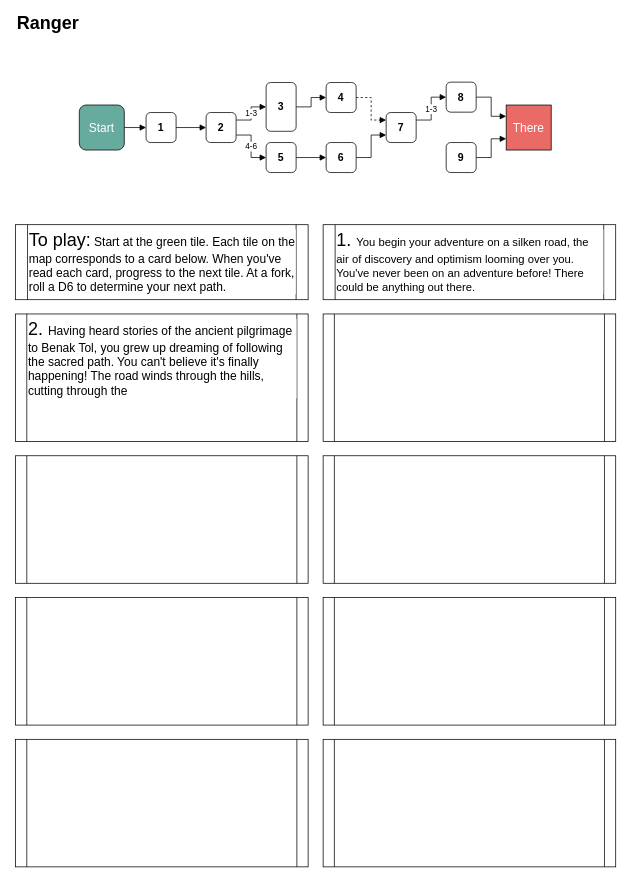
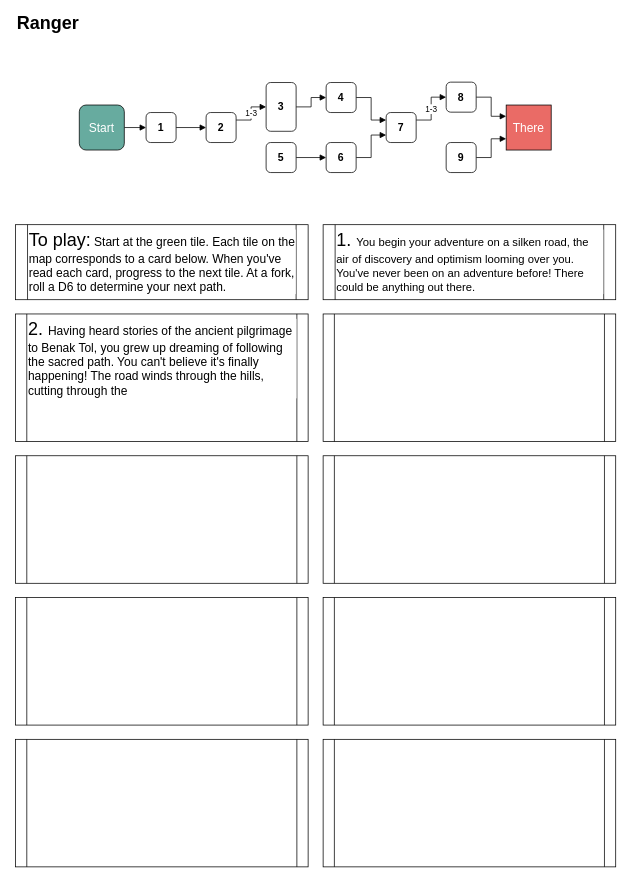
- <mxCell id="24" style="edgeStyle=orthogonalEdgeStyle;rounded=0;orthogonalLoop=1;jettySize=auto;html=1;entryX=0;entryY=0.25;entryDx=0;entryDy=0;endArrow=block;endFill=1;dashed=1;" edge="1" parent="1" source="25" target="32"><mxGeometry relative="1" as="geometry" /></mxCell>
+ <mxCell id="24" style="edgeStyle=orthogonalEdgeStyle;rounded=0;orthogonalLoop=1;jettySize=auto;html=1;entryX=0;entryY=0.25;entryDx=0;entryDy=0;endArrow=block;endFill=1;" edge="1" parent="1" source="25" target="32"><mxGeometry relative="1" as="geometry" /></mxCell>
- <mxCell id="14" value="4-6" style="edgeStyle=orthogonalEdgeStyle;rounded=0;orthogonalLoop=1;jettySize=auto;html=1;entryX=0;entryY=0.5;entryDx=0;entryDy=0;exitX=1;exitY=0.75;exitDx=0;exitDy=0;endArrow=block;endFill=1;" edge="1" parent="1" source="15" target="19"><mxGeometry relative="1" as="geometry" /></mxCell>
